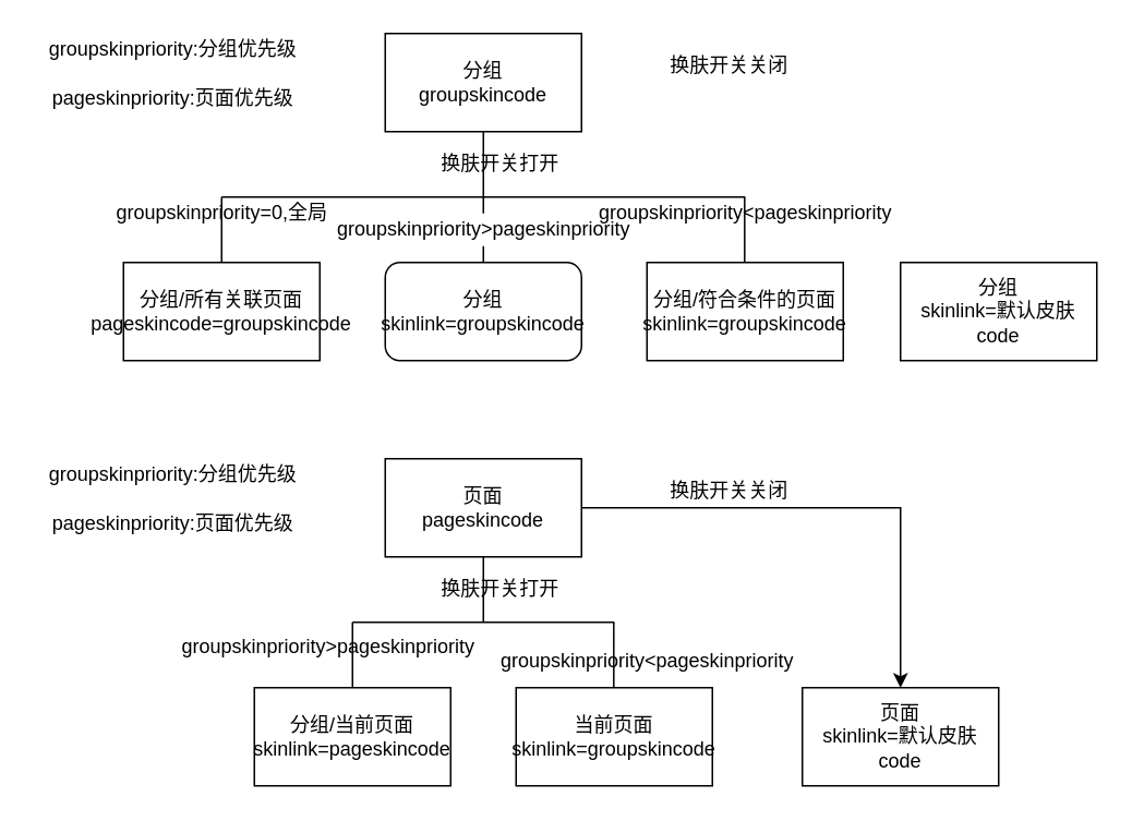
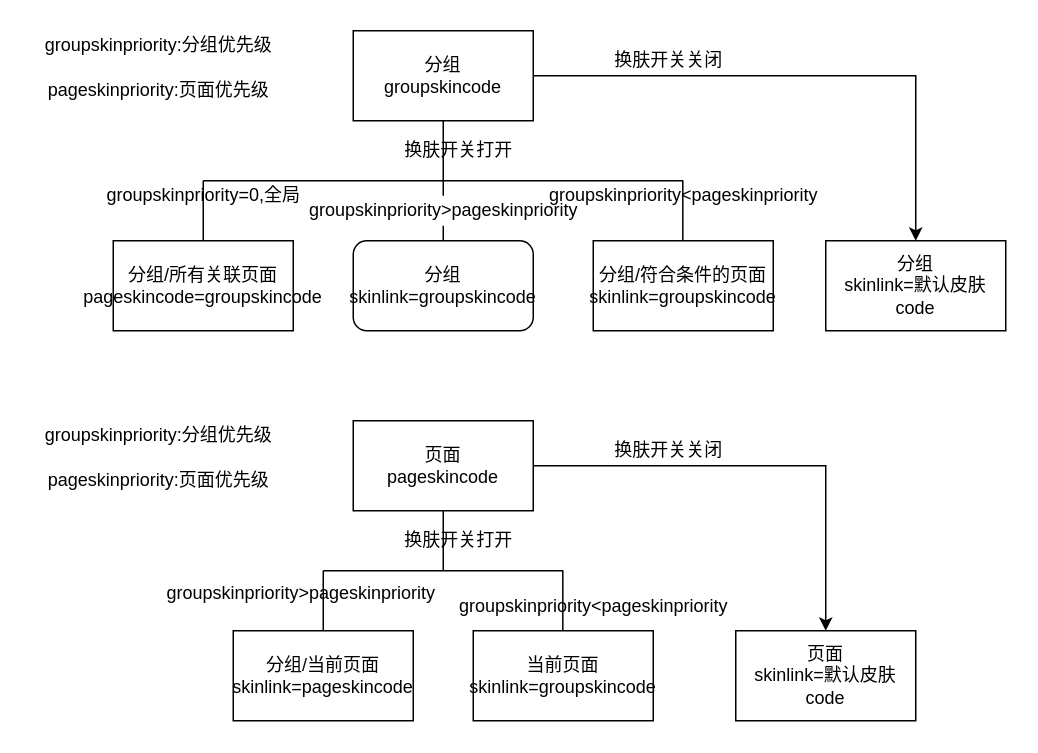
+ <mxCell id="2" value="" style="edgeStyle=orthogonalEdgeStyle;rounded=0;orthogonalLoop=1;jettySize=auto;html=1;" edge="1" parent="1" source="3" target="19"><mxGeometry relative="1" as="geometry" /></mxCell>
